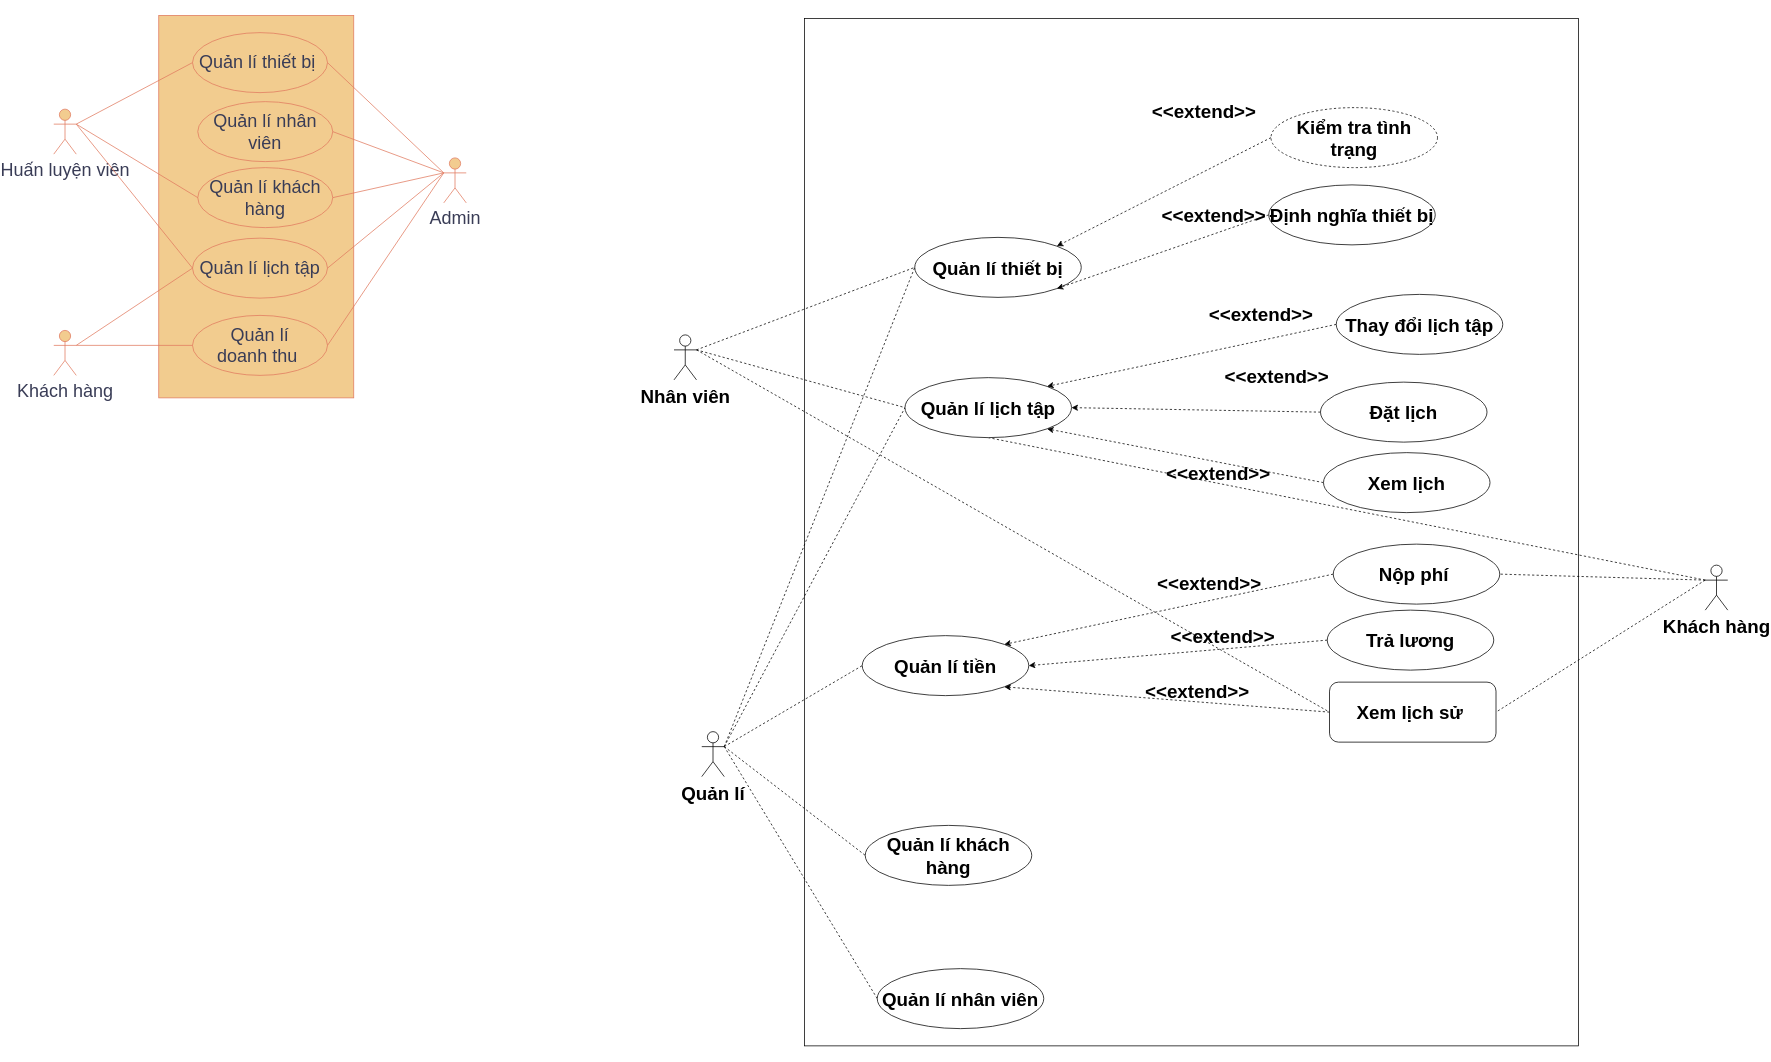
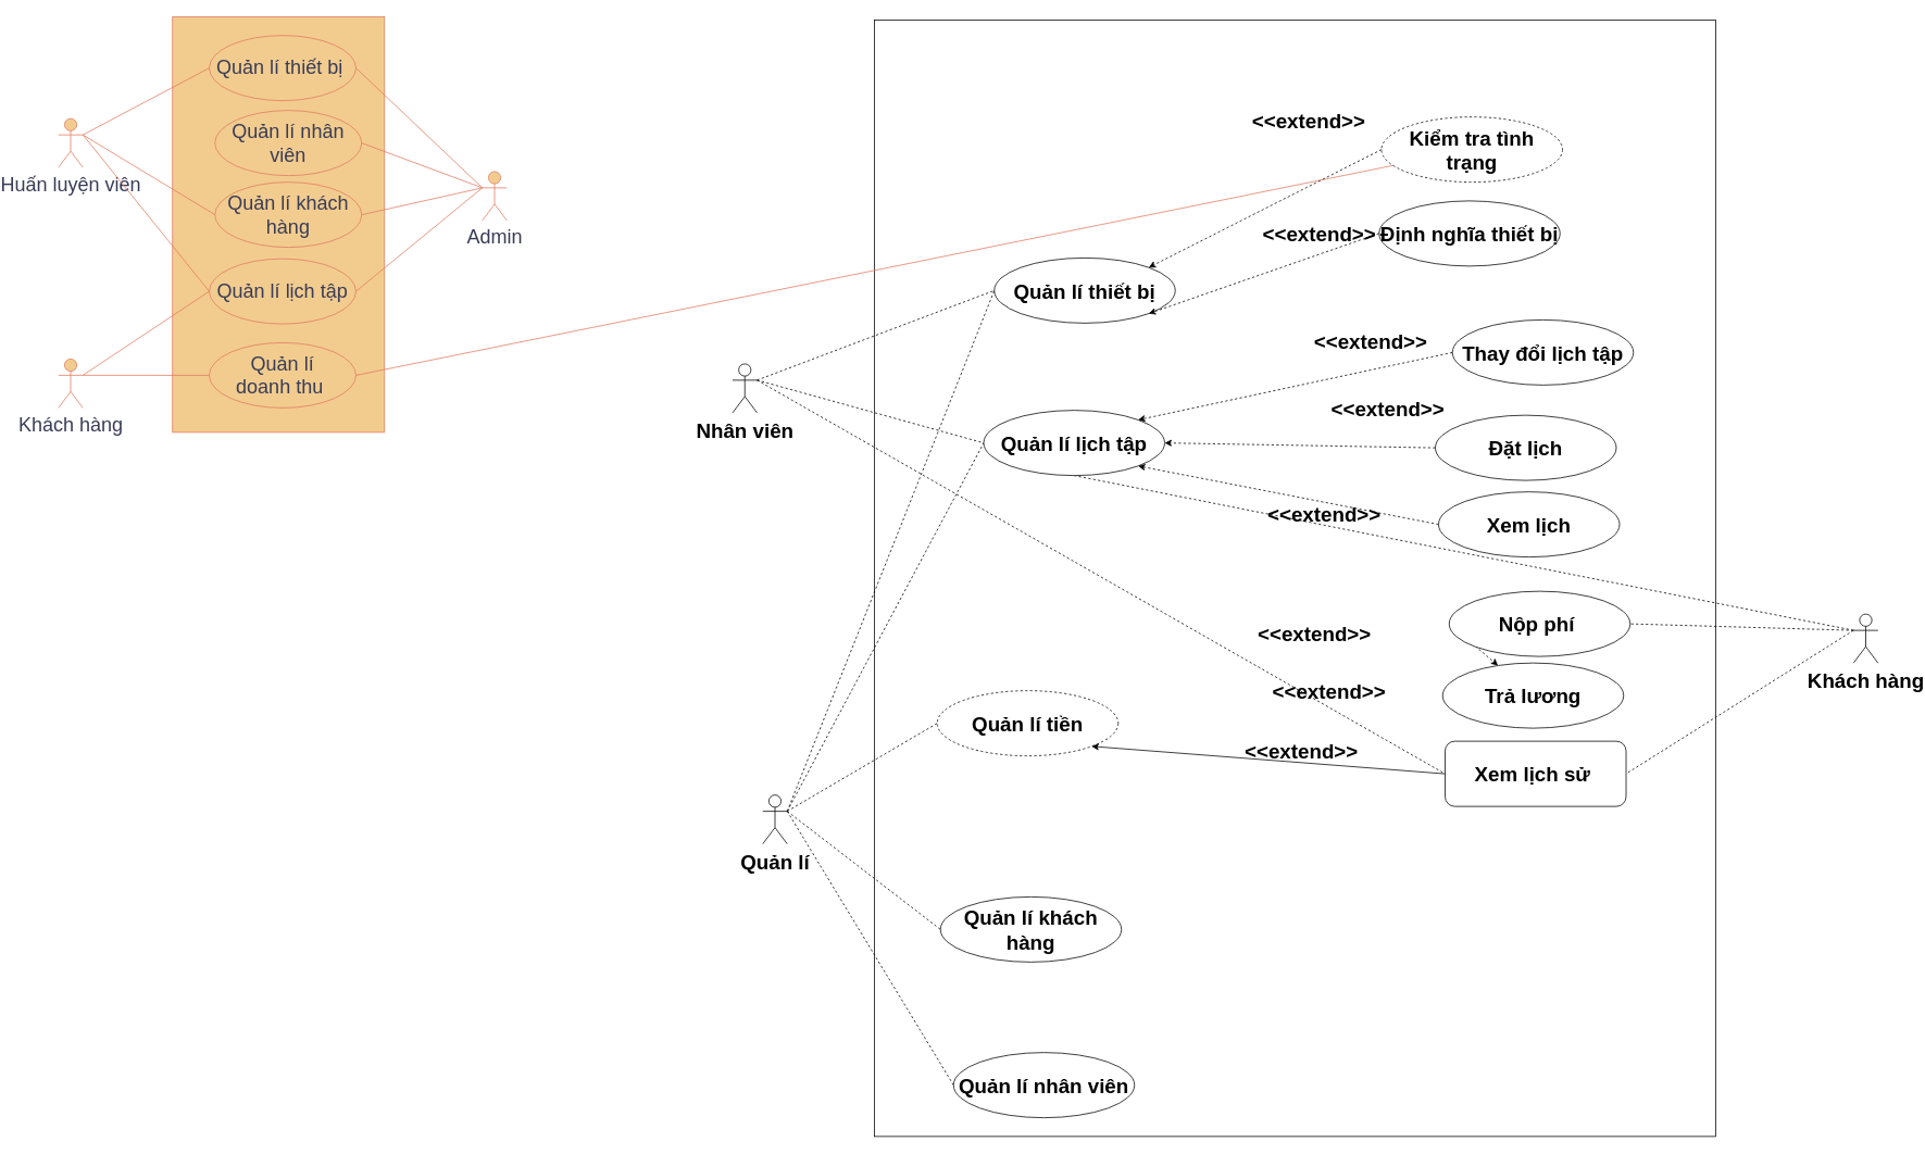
- <mxCell id="21" value="" style="endArrow=none;html=1;rounded=0;exitX=1;exitY=0.5;exitDx=0;exitDy=0;entryX=0;entryY=0.333;entryDx=0;entryDy=0;entryPerimeter=0;labelBackgroundColor=none;strokeColor=#E07A5F;fontColor=default;fontSize=24;" parent="1" source="8" target="10" edge="1"><mxGeometry width="50" height="50" relative="1" as="geometry"><mxPoint x="100" y="210" as="sourcePoint" /><mxPoint x="270" y="120" as="targetPoint" /></mxGeometry></mxCell>
+ <mxCell id="21" value="" style="endArrow=none;html=1;rounded=0;exitX=1;exitY=0.5;exitDx=0;exitDy=0;labelBackgroundColor=none;strokeColor=#E07A5F;fontColor=default;fontSize=24;" parent="1" source="8" target="38" edge="1"><mxGeometry width="50" height="50" relative="1" as="geometry"><mxPoint x="100" y="210" as="sourcePoint" /><mxPoint x="270" y="120" as="targetPoint" /></mxGeometry></mxCell>
- <mxCell id="56" style="edgeStyle=none;rounded=0;orthogonalLoop=1;jettySize=auto;html=1;exitX=0;exitY=0.5;exitDx=0;exitDy=0;entryX=1;entryY=0;entryDx=0;entryDy=0;dashed=1;fontSize=25;fontStyle=1" parent="1" source="57" target="50" edge="1"><mxGeometry relative="1" as="geometry" /></mxCell>
+ <mxCell id="56" style="edgeStyle=none;rounded=0;orthogonalLoop=1;jettySize=auto;html=1;exitX=0;exitY=0.5;exitDx=0;exitDy=0;dashed=1;fontSize=25;fontStyle=1;" parent="1" source="57" target="59" edge="1"><mxGeometry relative="1" as="geometry" /></mxCell>
- <mxCell id="58" style="edgeStyle=none;rounded=0;orthogonalLoop=1;jettySize=auto;html=1;exitX=0;exitY=0.5;exitDx=0;exitDy=0;entryX=1;entryY=0.5;entryDx=0;entryDy=0;dashed=1;fontSize=25;fontStyle=1" parent="1" source="59" target="50" edge="1"><mxGeometry relative="1" as="geometry" /></mxCell>
- <mxCell id="50" value="Quản lí tiền" style="ellipse;whiteSpace=wrap;html=1;fontSize=25;fontStyle=1" parent="1" vertex="1"><mxGeometry x="1098" y="847" width="222" height="80" as="geometry" /></mxCell>
+ <mxCell id="50" value="Quản lí tiền" style="ellipse;whiteSpace=wrap;html=1;fontSize=25;fontStyle=1;dashed=1;" parent="1" vertex="1"><mxGeometry x="1098" y="847" width="222" height="80" as="geometry" /></mxCell>
- <mxCell id="60" style="edgeStyle=none;rounded=0;orthogonalLoop=1;jettySize=auto;html=1;exitX=0;exitY=0.5;exitDx=0;exitDy=0;entryX=1;entryY=1;entryDx=0;entryDy=0;dashed=1;fontSize=25;fontStyle=1" parent="1" source="61" target="50" edge="1"><mxGeometry relative="1" as="geometry" /></mxCell>
+ <mxCell id="60" style="edgeStyle=none;rounded=0;orthogonalLoop=1;jettySize=auto;html=1;exitX=0;exitY=0.5;exitDx=0;exitDy=0;entryX=1;entryY=1;entryDx=0;entryDy=0;dashed=0;fontSize=25;fontStyle=1;" parent="1" source="61" target="50" edge="1"><mxGeometry relative="1" as="geometry" /></mxCell>
